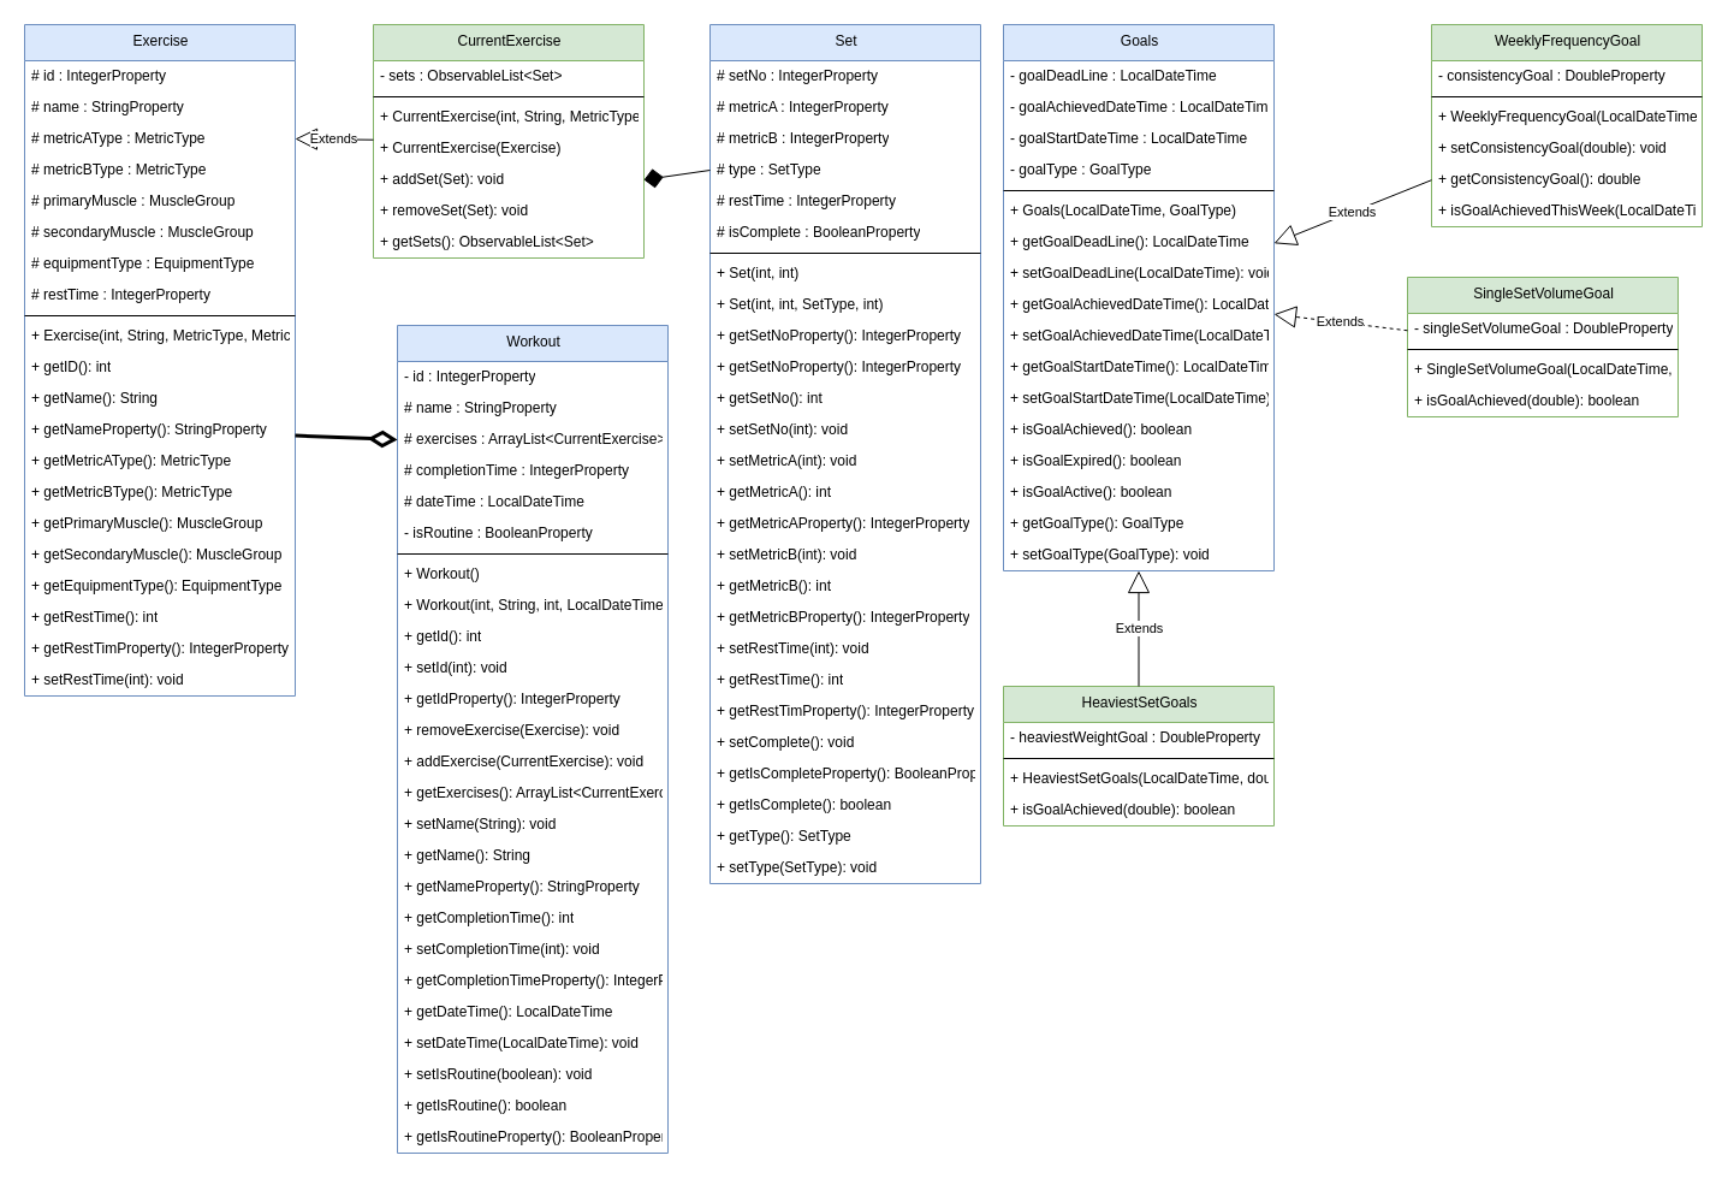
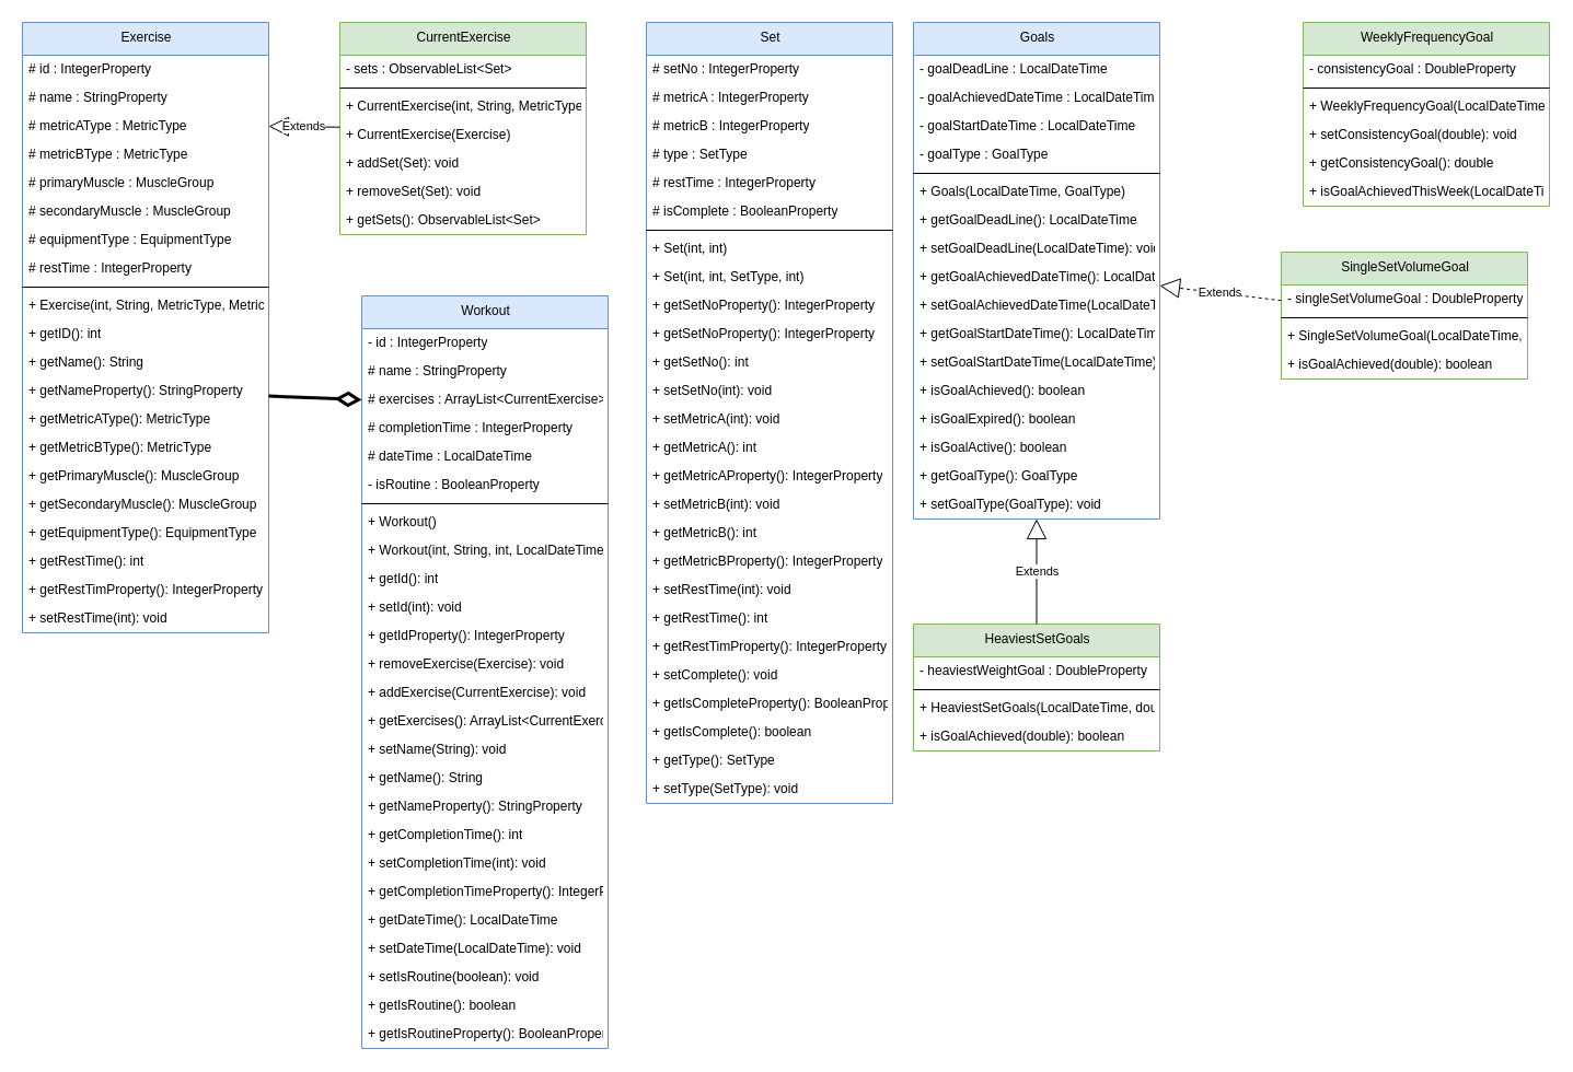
- <mxCell id="126" style="edgeStyle=none;html=1;entryX=1;entryY=0.5;entryDx=0;entryDy=0;endArrow=diamond;endFill=1;strokeWidth=1;endSize=14;exitX=0;exitY=0.5;exitDx=0;exitDy=0;" parent="1" source="59" target="7" edge="1"><mxGeometry relative="1" as="geometry"><mxPoint x="590" y="167" as="sourcePoint" /></mxGeometry></mxCell>
- <mxCell id="125" value="Extends" style="endArrow=block;endSize=16;endFill=0;html=1" parent="1" source="88" target="32" edge="1"><mxGeometry width="160" relative="1" as="geometry" /></mxCell>
